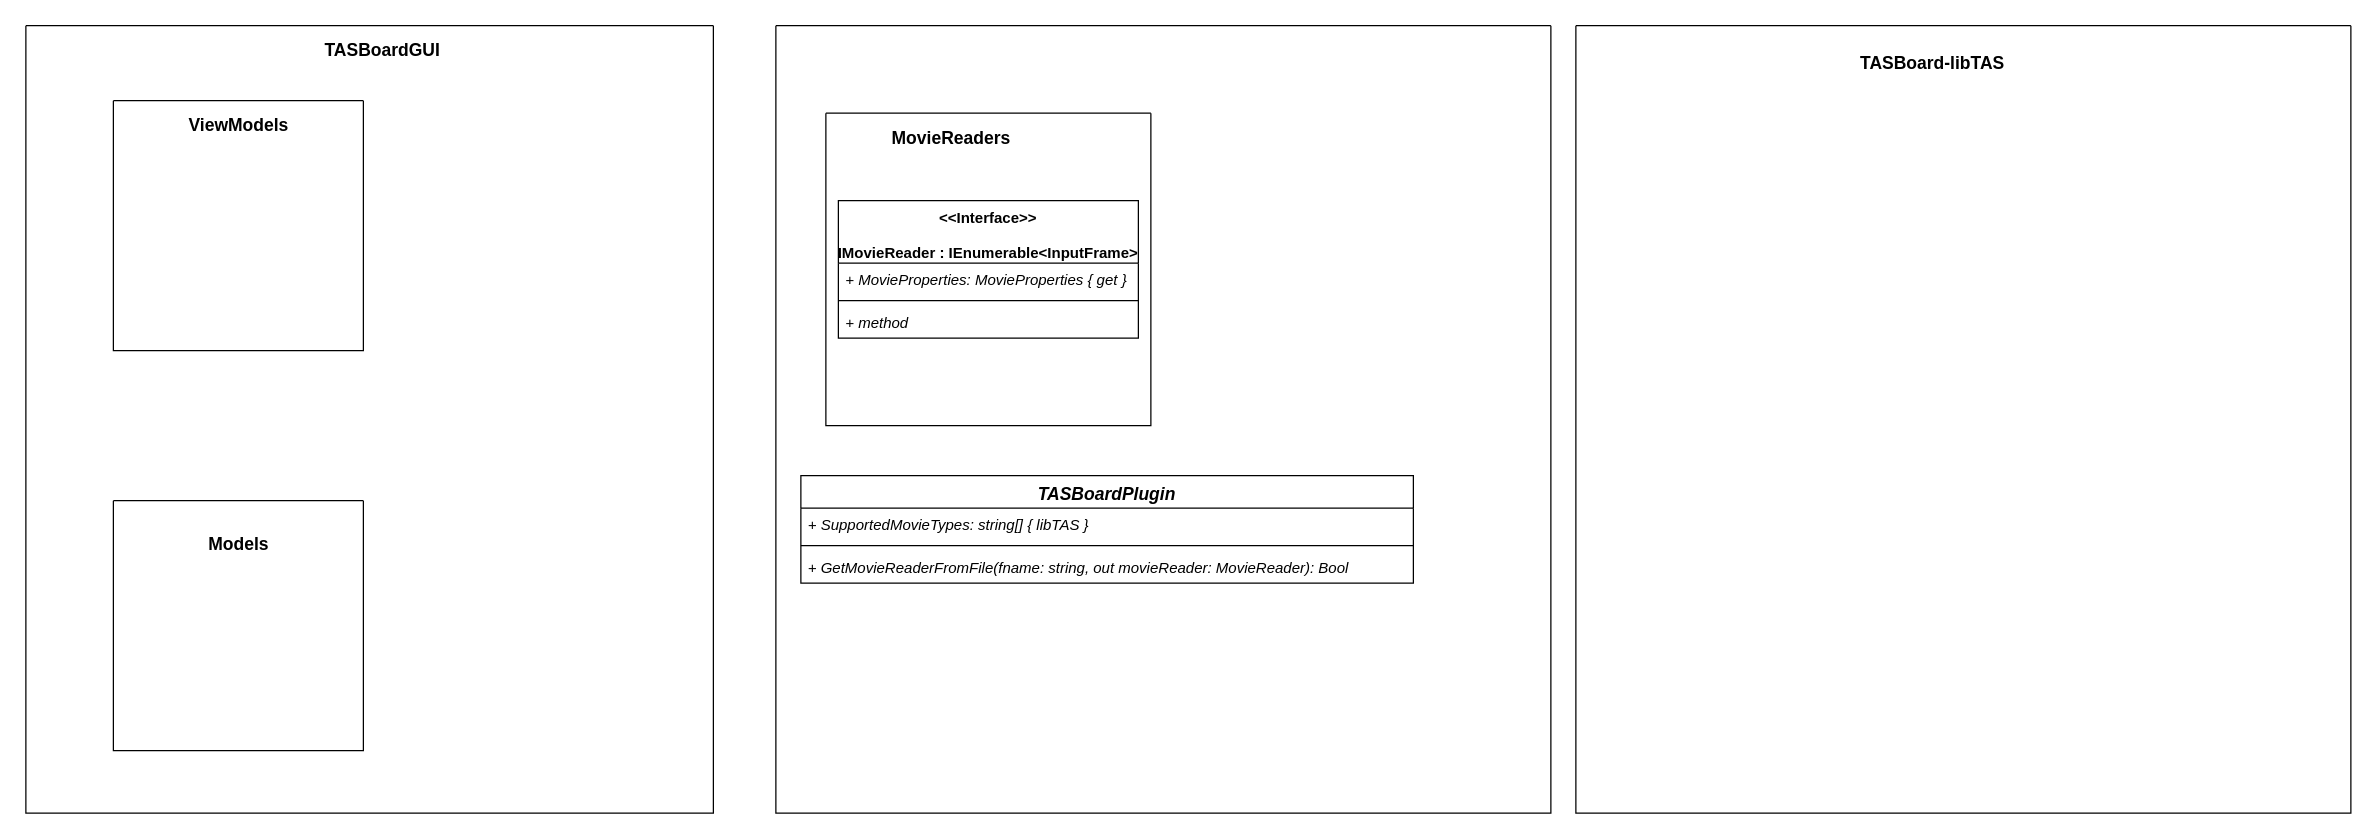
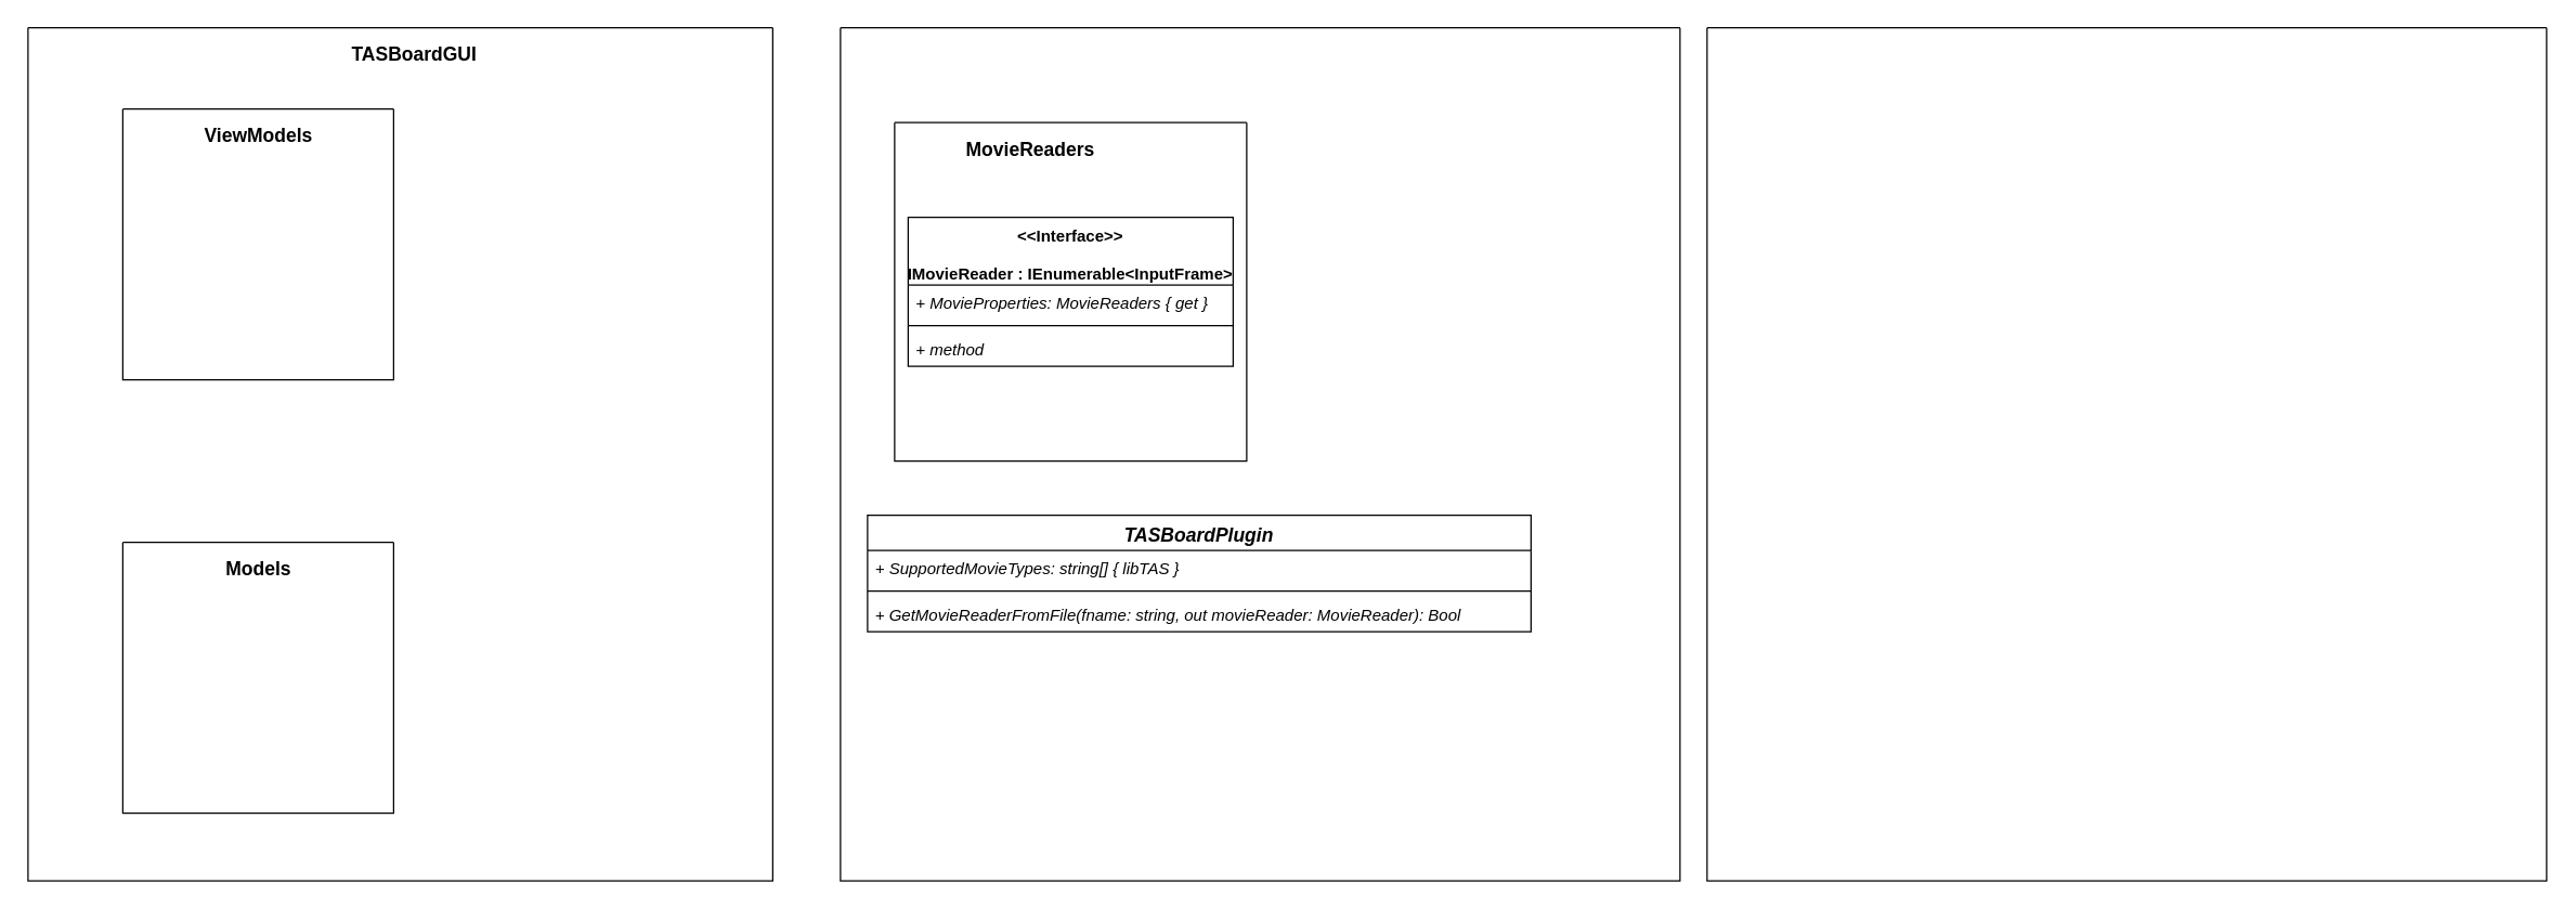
- <mxCell id="20" value="TASBoard-libTAS" style="text;html=1;align=center;verticalAlign=middle;resizable=0;points=[];autosize=1;strokeColor=none;fillColor=none;fontSize=14;fontStyle=1" vertex="1" parent="19"><mxGeometry x="220" y="20" width="130" height="20" as="geometry" /></mxCell>
- <mxCell id="12" value="+ MovieProperties: MovieProperties { get }" style="text;strokeColor=none;fillColor=none;align=left;verticalAlign=top;spacingLeft=4;spacingRight=4;overflow=hidden;rotatable=0;points=[[0,0.5],[1,0.5]];portConstraint=eastwest;fontStyle=2" vertex="1" parent="11"><mxGeometry y="50" width="240" height="26" as="geometry" /></mxCell>
+ <mxCell id="12" value="+ MovieProperties: MovieReaders { get }" style="text;strokeColor=none;fillColor=none;align=left;verticalAlign=top;spacingLeft=4;spacingRight=4;overflow=hidden;rotatable=0;points=[[0,0.5],[1,0.5]];portConstraint=eastwest;fontStyle=2" vertex="1" parent="11"><mxGeometry y="50" width="240" height="26" as="geometry" /></mxCell>
- <mxCell id="7" value="Models" style="text;html=1;align=center;verticalAlign=middle;resizable=0;points=[];autosize=1;strokeColor=none;fillColor=none;fontSize=14;fontStyle=1" vertex="1" parent="6"><mxGeometry x="65" y="25" width="70" height="20" as="geometry" /></mxCell>
+ <mxCell id="7" value="Models" style="text;html=1;align=center;verticalAlign=middle;resizable=0;points=[];autosize=1;strokeColor=none;fillColor=none;fontSize=14;fontStyle=1" vertex="1" parent="6"><mxGeometry x="65" y="10" width="70" height="20" as="geometry" /></mxCell>
